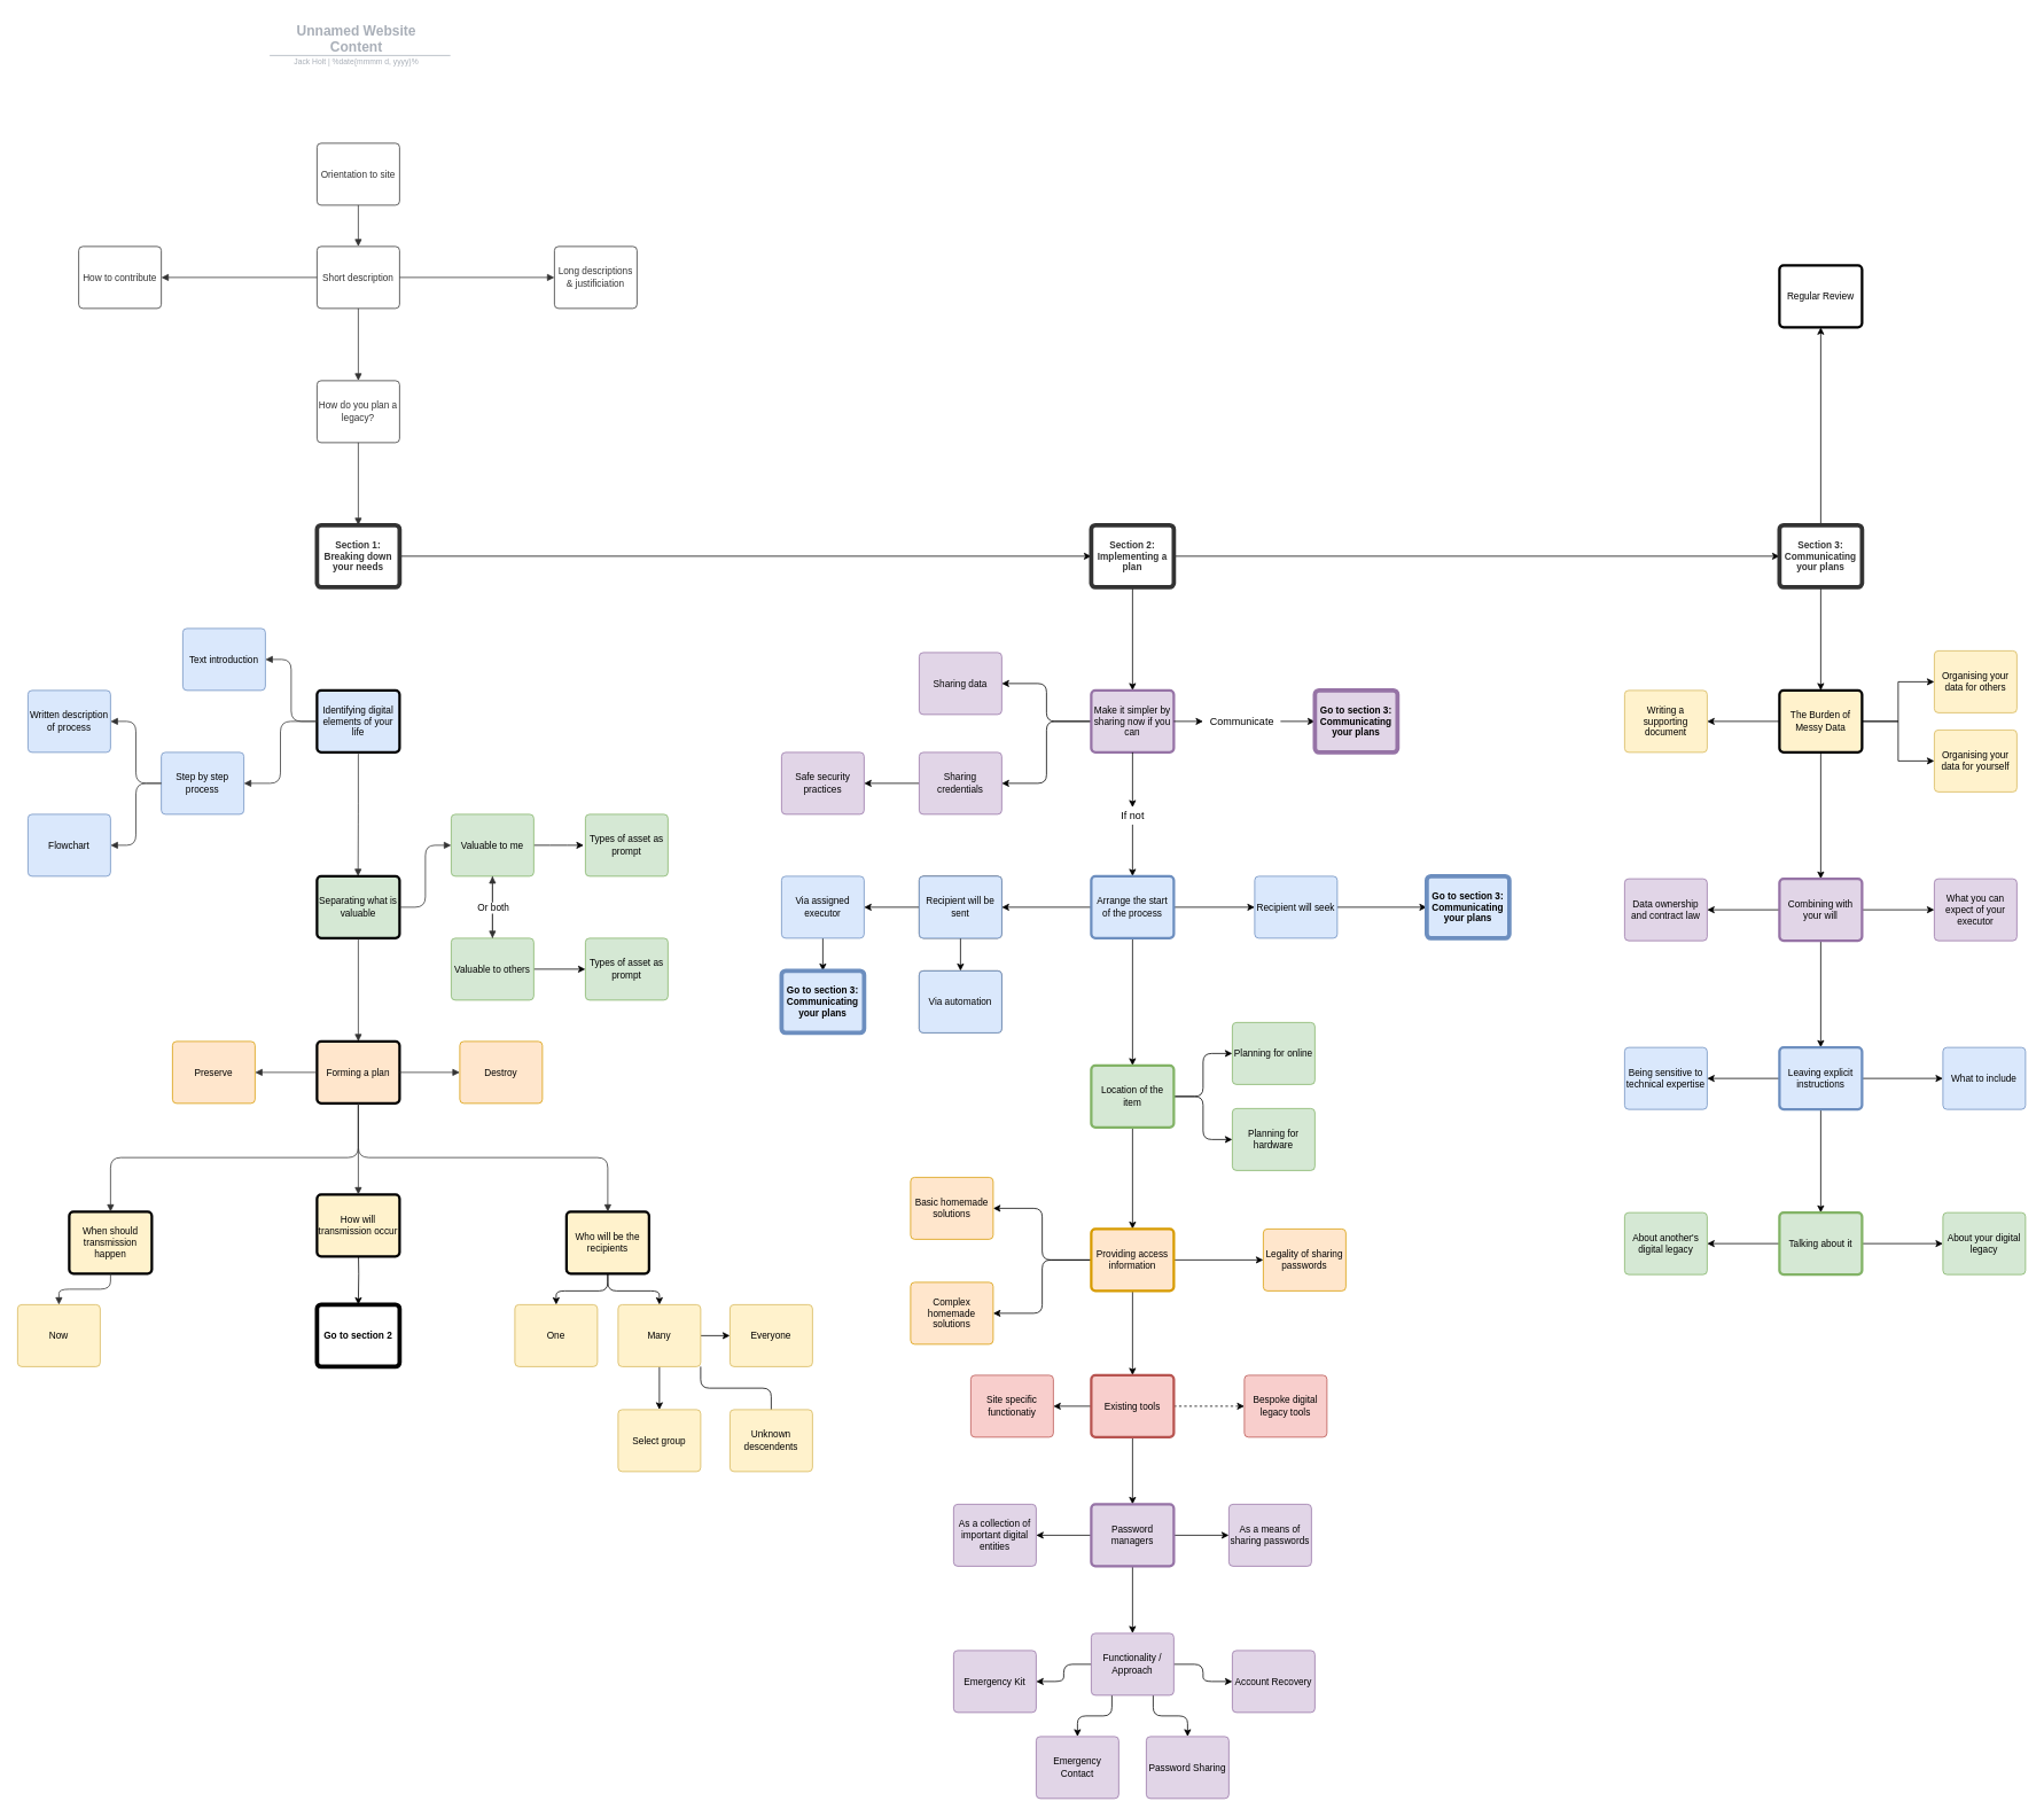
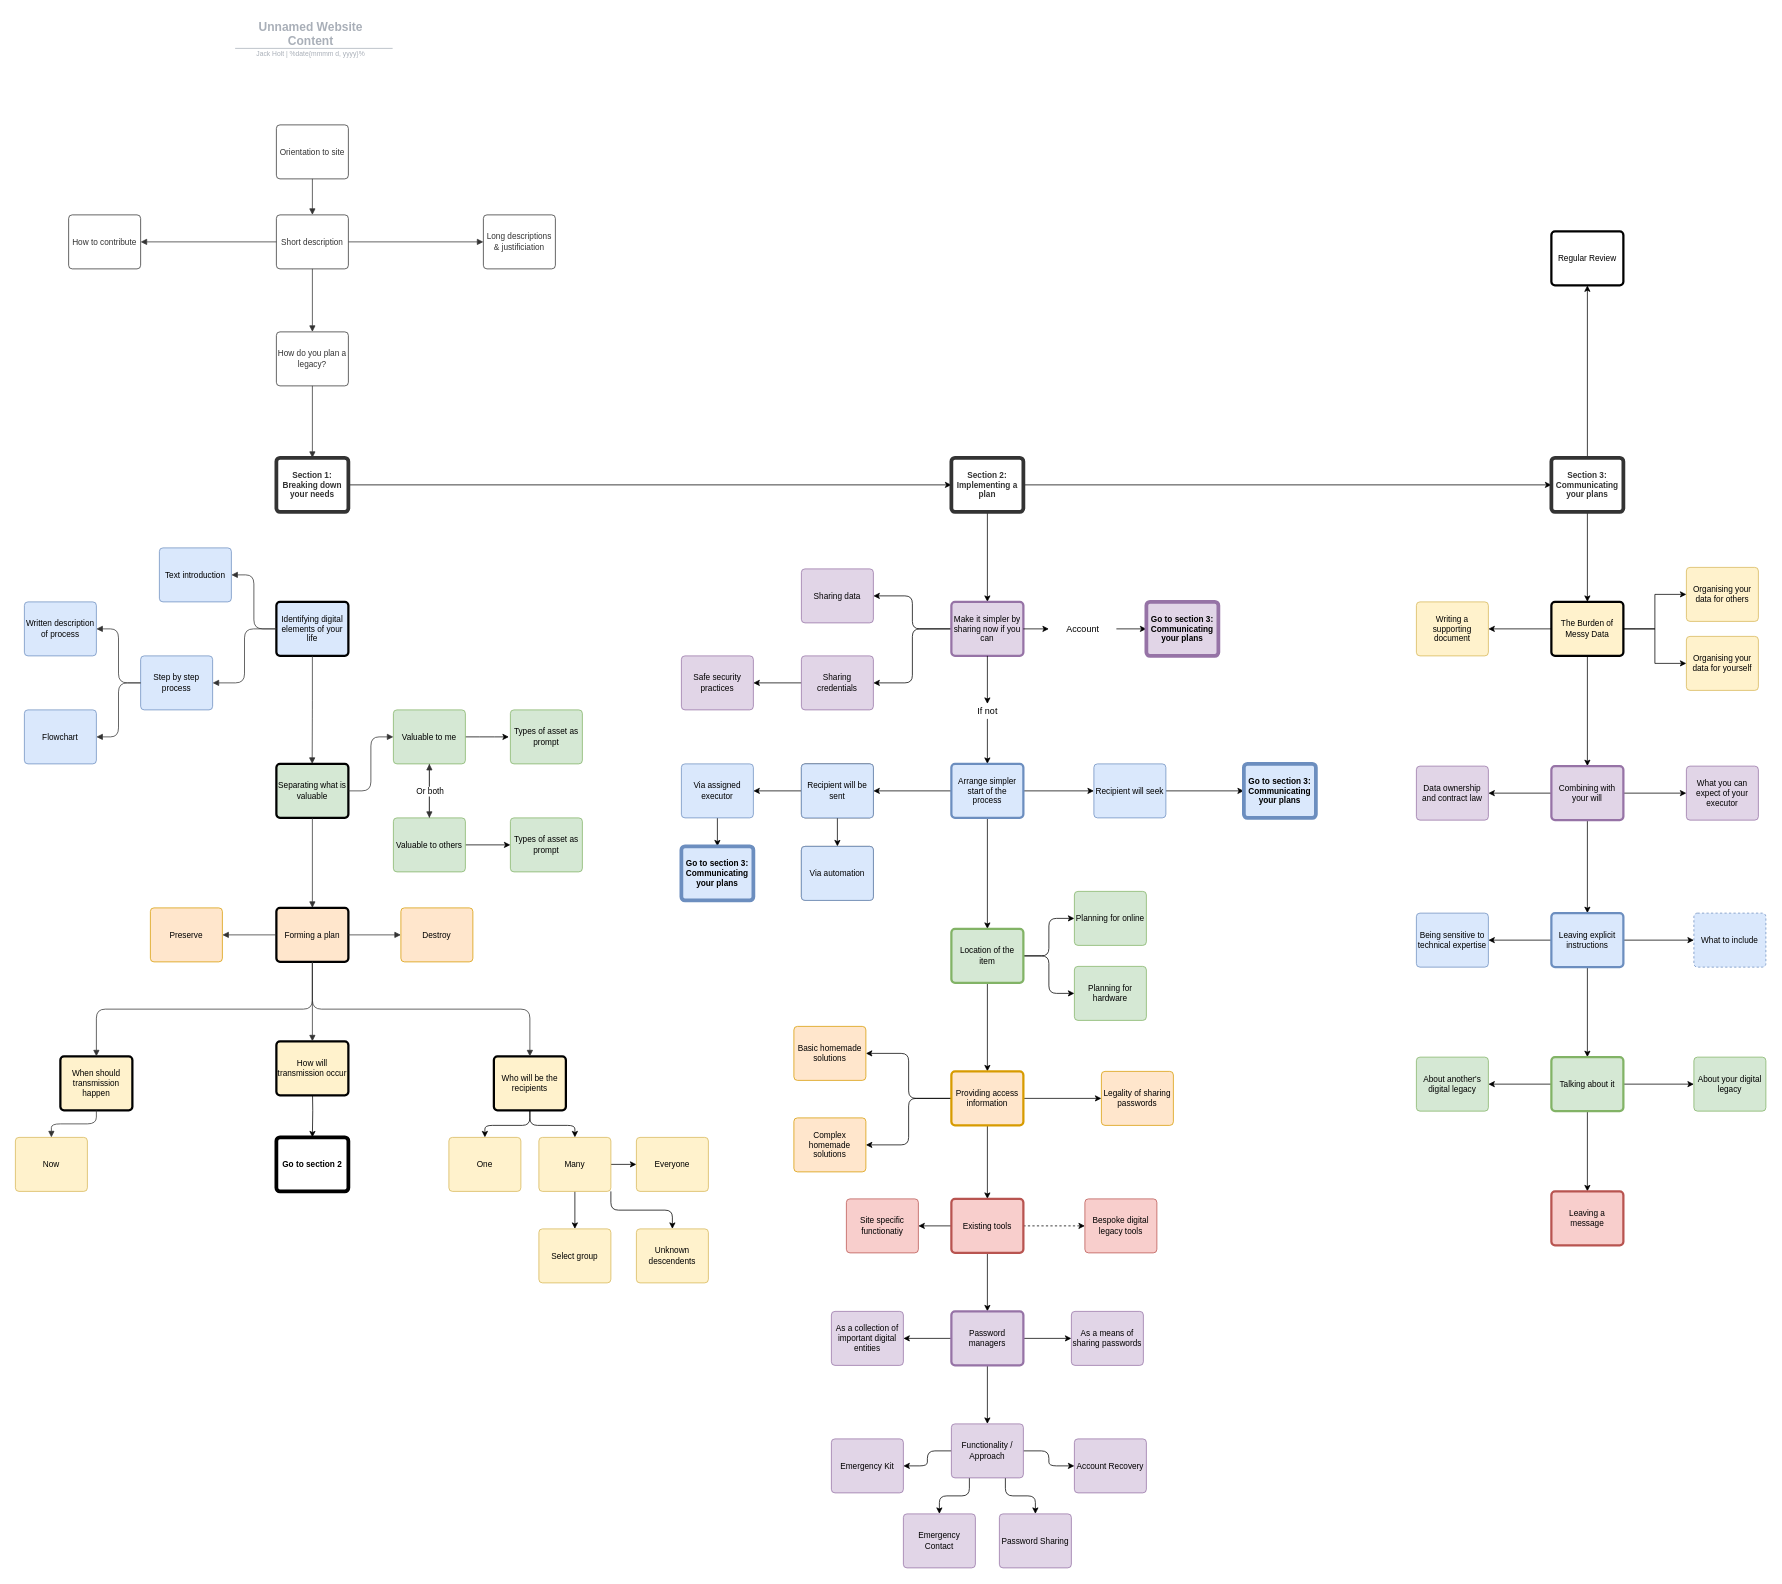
- <mxCell id="76" value="Communicate" style="text;html=1;align=center;verticalAlign=middle;resizable=0;points=[];autosize=1;" parent="1" vertex="1"><mxGeometry x="1398" y="828" width="90" height="20" as="geometry" /></mxCell>
+ <mxCell id="76" value="Account" style="text;html=1;align=center;verticalAlign=middle;resizable=0;points=[];autosize=1;" parent="1" vertex="1"><mxGeometry x="1398" y="828" width="90" height="20" as="geometry" /></mxCell>
- <mxCell id="85" value="Arrange the start of the process" style="html=1;whiteSpace=wrap;;fontSize=11;align=center;spacing=3;strokeColor=#6c8ebf;strokeOpacity=100;fillOpacity=100;rounded=1;absoluteArcSize=1;arcSize=9.6;fillColor=#dae8fc;strokeWidth=3;" parent="1" vertex="1"><mxGeometry x="1268" y="1018" width="96" height="72" as="geometry" /></mxCell>
+ <mxCell id="85" value="Arrange simpler start of the process" style="html=1;whiteSpace=wrap;;fontSize=11;align=center;spacing=3;strokeColor=#6c8ebf;strokeOpacity=100;fillOpacity=100;rounded=1;absoluteArcSize=1;arcSize=9.6;fillColor=#dae8fc;strokeWidth=3;" parent="1" vertex="1"><mxGeometry x="1268" y="1018" width="96" height="72" as="geometry" /></mxCell>
- <mxCell id="153" value="What to include" style="html=1;whiteSpace=wrap;;fontSize=11;align=center;spacing=3;strokeColor=#6c8ebf;strokeOpacity=100;fillOpacity=100;rounded=1;absoluteArcSize=1;arcSize=9.6;fillColor=#dae8fc;" vertex="1" parent="1"><mxGeometry x="2258" y="1217" width="96" height="72" as="geometry" /></mxCell>
+ <mxCell id="153" value="What to include" style="html=1;whiteSpace=wrap;fontSize=11;align=center;spacing=3;strokeColor=#6c8ebf;strokeOpacity=100;fillOpacity=100;rounded=1;absoluteArcSize=1;arcSize=9.6;fillColor=#dae8fc;dashed=1;" vertex="1" parent="1"><mxGeometry x="2258" y="1217" width="96" height="72" as="geometry" /></mxCell>
+ <mxCell id="157" style="edgeStyle=orthogonalEdgeStyle;rounded=0;orthogonalLoop=1;jettySize=auto;html=1;exitX=0.5;exitY=1;exitDx=0;exitDy=0;entryX=0.5;entryY=0;entryDx=0;entryDy=0;" edge="1" parent="1" source="158" target="161"><mxGeometry relative="1" as="geometry" /></mxCell>
+ <mxCell id="161" value="Leaving a message" style="html=1;whiteSpace=wrap;;fontSize=11;align=center;spacing=3;strokeColor=#b85450;strokeOpacity=100;fillOpacity=100;rounded=1;absoluteArcSize=1;arcSize=9.6;fillColor=#f8cecc;strokeWidth=3;" vertex="1" parent="1"><mxGeometry x="2068" y="1588" width="96" height="72" as="geometry" /></mxCell>
- <mxCell id="59" style="edgeStyle=orthogonalEdgeStyle;rounded=1;orthogonalLoop=1;jettySize=auto;html=1;exitX=1;exitY=1;exitDx=0;exitDy=0;entryX=0.5;entryY=0;entryDx=0;entryDy=0;endArrow=none;" parent="1" source="60" target="74" edge="1"><mxGeometry relative="1" as="geometry" /></mxCell>
+ <mxCell id="59" style="edgeStyle=orthogonalEdgeStyle;rounded=1;orthogonalLoop=1;jettySize=auto;html=1;exitX=1;exitY=1;exitDx=0;exitDy=0;entryX=0.5;entryY=0;entryDx=0;entryDy=0;" parent="1" source="60" target="74" edge="1"><mxGeometry relative="1" as="geometry" /></mxCell>
